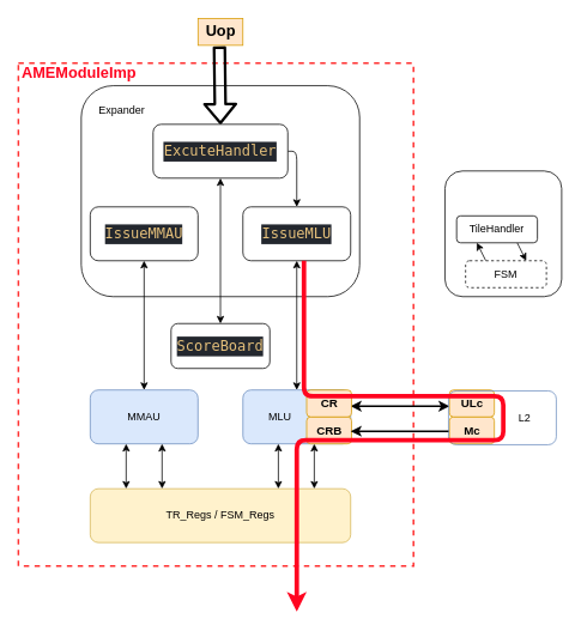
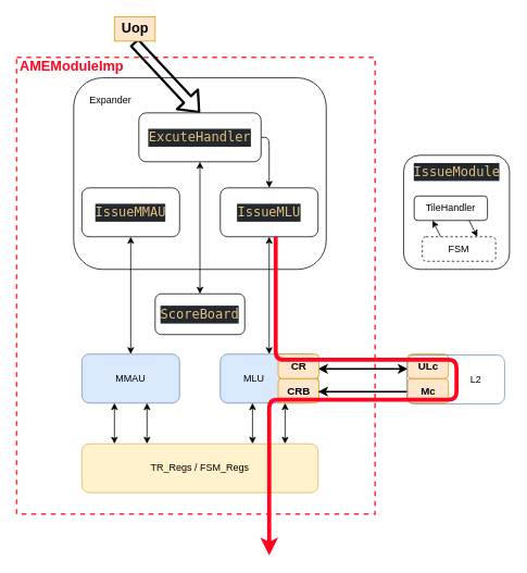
- <mxCell id="20" value="Uop" style="text;html=1;align=center;verticalAlign=middle;resizable=0;points=[];autosize=1;strokeColor=#d79b00;fillColor=#ffe6cc;fontSize=17;fontStyle=1" vertex="1" parent="1"><mxGeometry x="220" y="20" width="50" height="30" as="geometry" /></mxCell>
+ <mxCell id="20" value="Uop" style="text;html=1;align=center;verticalAlign=middle;resizable=0;points=[];autosize=1;strokeColor=#d79b00;fillColor=#ffe6cc;fontSize=17;fontStyle=1" vertex="1" parent="1"><mxGeometry x="140" y="20" width="50" height="30" as="geometry" /></mxCell>
+ <mxCell id="34" value="&lt;div style=&quot;color: rgb(171, 178, 191); background-color: rgb(35, 39, 46); font-family: &amp;quot;Monaspace Neon&amp;quot;, monospace, &amp;quot;Droid Sans Mono&amp;quot;, &amp;quot;monospace&amp;quot;, monospace; font-size: 16px; line-height: 22px; white-space-collapse: preserve;&quot;&gt;&lt;span style=&quot;color: #e5c07b;&quot;&gt;Issue&lt;/span&gt;&lt;span style=&quot;color: rgb(229, 192, 123);&quot;&gt;Module&lt;/span&gt;&lt;/div&gt;" style="text;html=1;align=center;verticalAlign=middle;resizable=0;points=[];autosize=1;strokeColor=none;fillColor=none;" vertex="1" parent="1"><mxGeometry x="495" y="190" width="130" height="40" as="geometry" /></mxCell>
